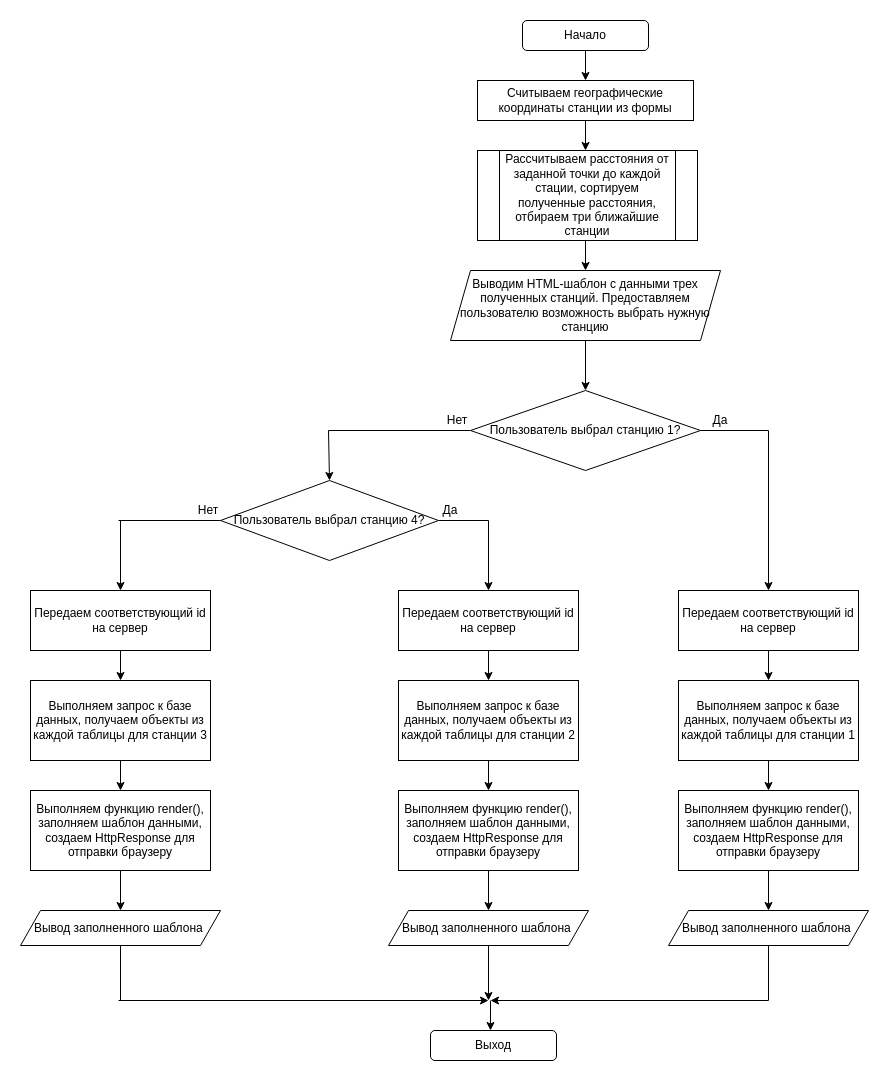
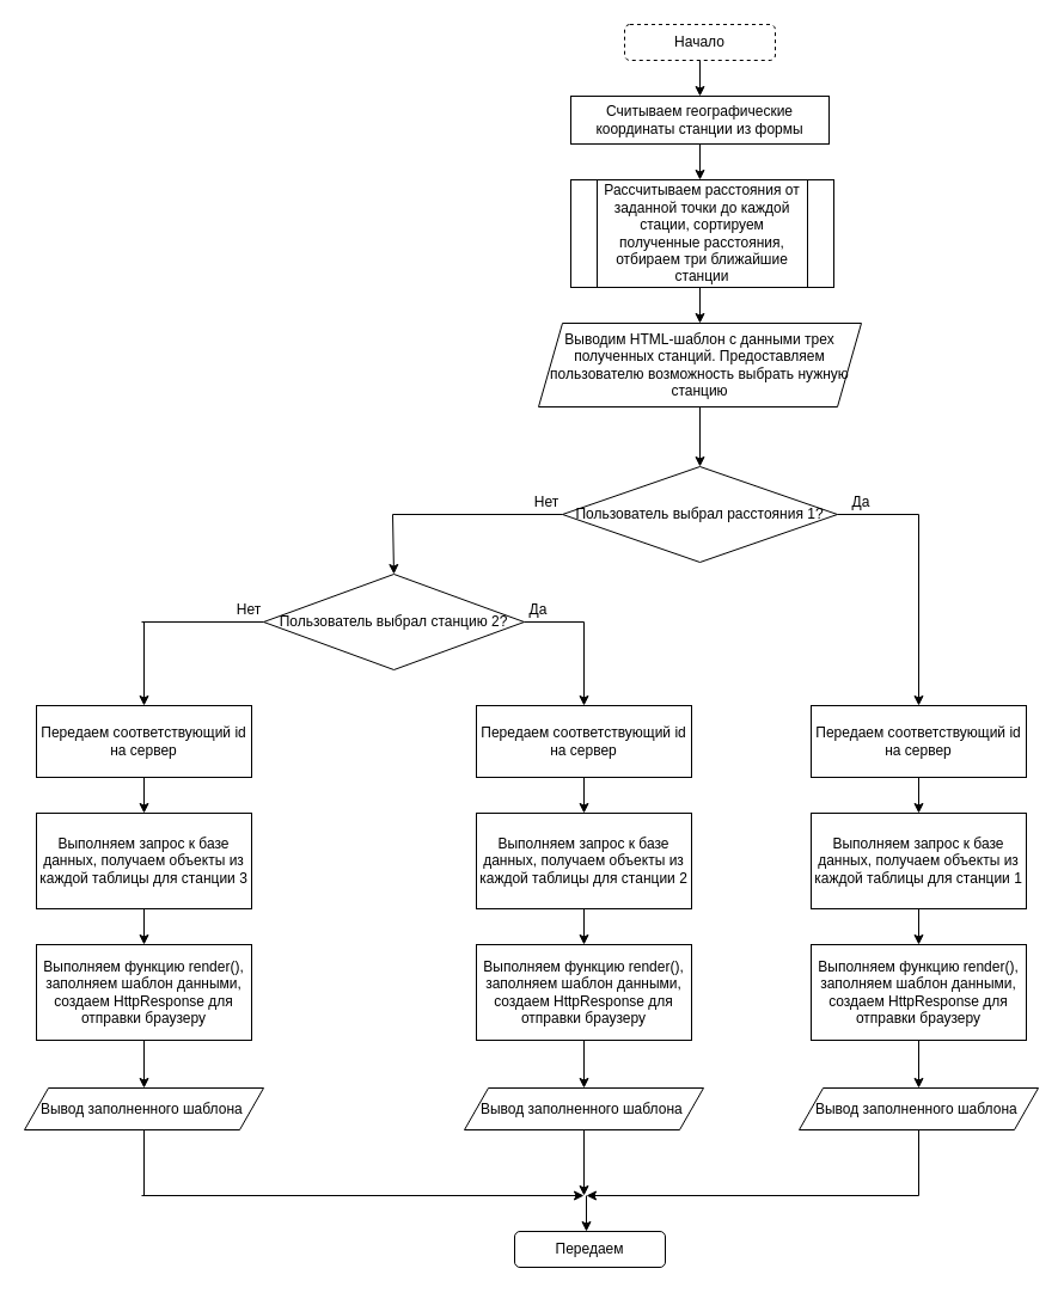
- <mxCell id="2" value="Начало" style="rounded=1;whiteSpace=wrap;html=1;" vertex="1" parent="1"><mxGeometry x="522" y="20" width="126" height="30" as="geometry" /></mxCell>
+ <mxCell id="2" value="Начало" style="rounded=1;whiteSpace=wrap;html=1;dashed=1;" vertex="1" parent="1"><mxGeometry x="522" y="20" width="126" height="30" as="geometry" /></mxCell>
- <mxCell id="4" value="Пользователь выбрал станцию 1?" style="rhombus;whiteSpace=wrap;html=1;" vertex="1" parent="1"><mxGeometry x="470" y="390" width="230" height="80" as="geometry" /></mxCell>
+ <mxCell id="4" value="Пользователь выбрал расстояния 1?" style="rhombus;whiteSpace=wrap;html=1;" vertex="1" parent="1"><mxGeometry x="470" y="390" width="230" height="80" as="geometry" /></mxCell>
- <mxCell id="26" value="Пользователь выбрал станцию 4?" style="rhombus;whiteSpace=wrap;html=1;" vertex="1" parent="1"><mxGeometry x="220" y="480" width="218" height="80" as="geometry" /></mxCell>
+ <mxCell id="26" value="Пользователь выбрал станцию 2?" style="rhombus;whiteSpace=wrap;html=1;" vertex="1" parent="1"><mxGeometry x="220" y="480" width="218" height="80" as="geometry" /></mxCell>
- <mxCell id="5" value="Выход" style="rounded=1;whiteSpace=wrap;html=1;" vertex="1" parent="1"><mxGeometry x="430" y="1030" width="126" height="30" as="geometry" /></mxCell>
+ <mxCell id="5" value="Передаем" style="rounded=1;whiteSpace=wrap;html=1;" vertex="1" parent="1"><mxGeometry x="430" y="1030" width="126" height="30" as="geometry" /></mxCell>
